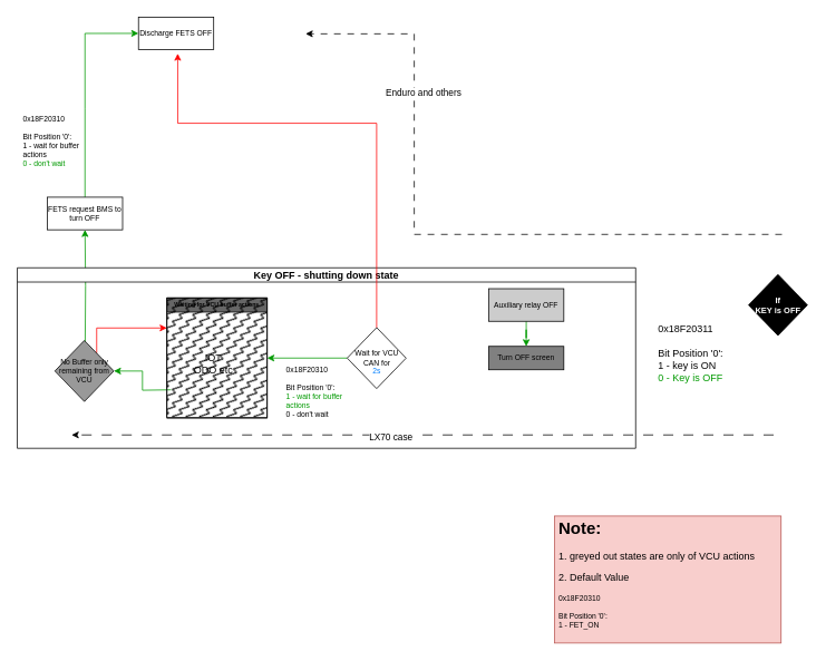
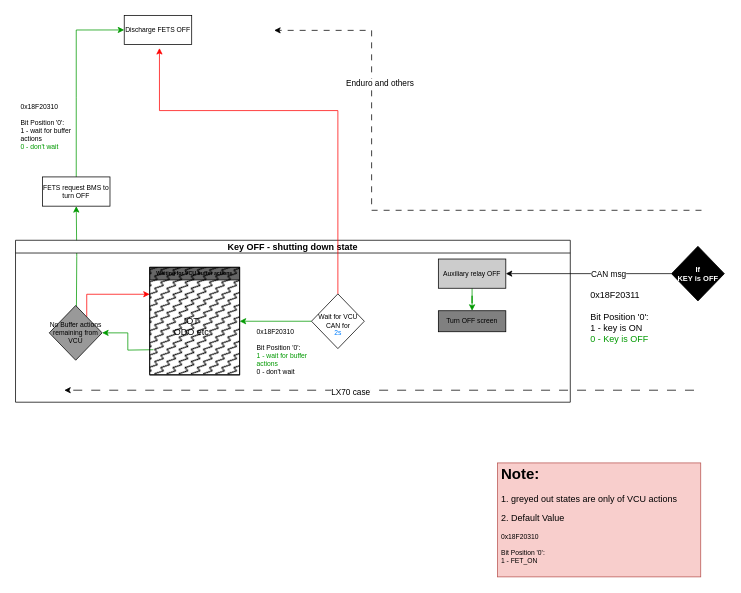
+ <mxCell id="2" style="edgeStyle=orthogonalEdgeStyle;rounded=0;orthogonalLoop=1;jettySize=auto;html=1;entryX=1;entryY=0.5;entryDx=0;entryDy=0;" edge="1" parent="1" source="4" target="9"><mxGeometry relative="1" as="geometry"><mxPoint x="392" y="385.5" as="targetPoint" /></mxGeometry></mxCell>
+ <mxCell id="3" value="CAN msg" style="edgeLabel;html=1;align=center;verticalAlign=middle;resizable=0;points=[];" connectable="0" vertex="1" parent="2"><mxGeometry x="0.042" relative="1" as="geometry"><mxPoint x="30" as="offset" /></mxGeometry></mxCell>
- <mxCell id="14" value="No Buffer only remaining from VCU" style="rhombus;whiteSpace=wrap;html=1;fontSize=9;fillColor=#999999;" vertex="1" parent="7"><mxGeometry x="45" y="87" width="70.53" height="73" as="geometry" /></mxCell>
+ <mxCell id="14" value="No Buffer actions remaining from VCU" style="rhombus;whiteSpace=wrap;html=1;fontSize=9;fillColor=#999999;" vertex="1" parent="7"><mxGeometry x="45" y="87" width="70.53" height="73" as="geometry" /></mxCell>
